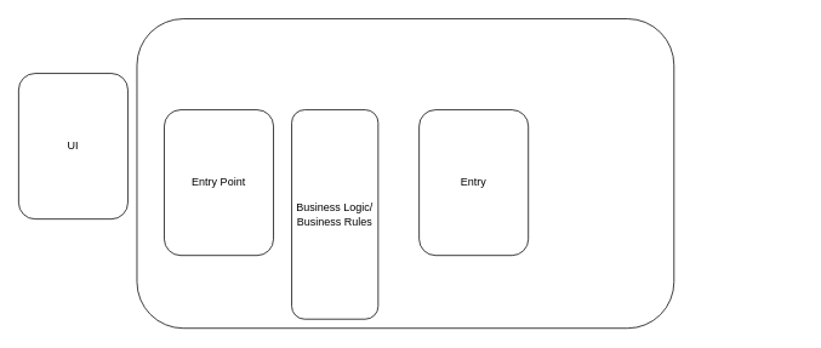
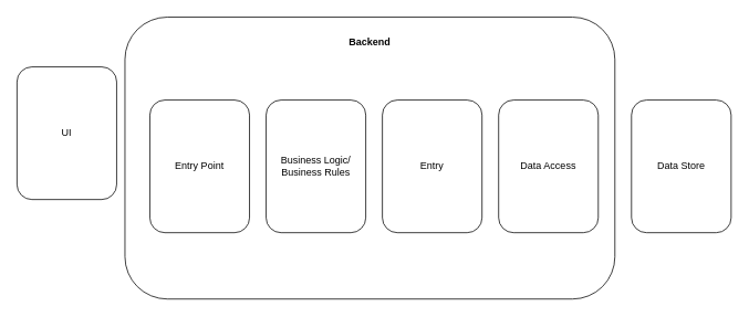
+ <mxCell id="9" value="&lt;b&gt;Backend&lt;/b&gt;" style="text;html=1;strokeColor=none;fillColor=none;align=center;verticalAlign=middle;whiteSpace=wrap;rounded=0;" vertex="1" parent="1"><mxGeometry x="425" y="40" width="40" height="20" as="geometry" /></mxCell>
+ <mxCell id="7" value="Data Access&lt;br&gt;" style="rounded=1;whiteSpace=wrap;html=1;" vertex="1" parent="1"><mxGeometry x="600" y="120" width="120" height="160" as="geometry" /></mxCell>
+ <mxCell id="8" value="Data Store" style="rounded=1;whiteSpace=wrap;html=1;" vertex="1" parent="1"><mxGeometry x="760" y="120" width="120" height="160" as="geometry" /></mxCell>
- <mxCell id="5" value="Business Logic/ Business Rules" style="rounded=1;whiteSpace=wrap;html=1;" vertex="1" parent="1"><mxGeometry x="320" y="120" width="95" height="230" as="geometry" /></mxCell>
+ <mxCell id="5" value="Business Logic/ Business Rules" style="rounded=1;whiteSpace=wrap;html=1;" vertex="1" parent="1"><mxGeometry x="320" y="120" width="120" height="160" as="geometry" /></mxCell>
